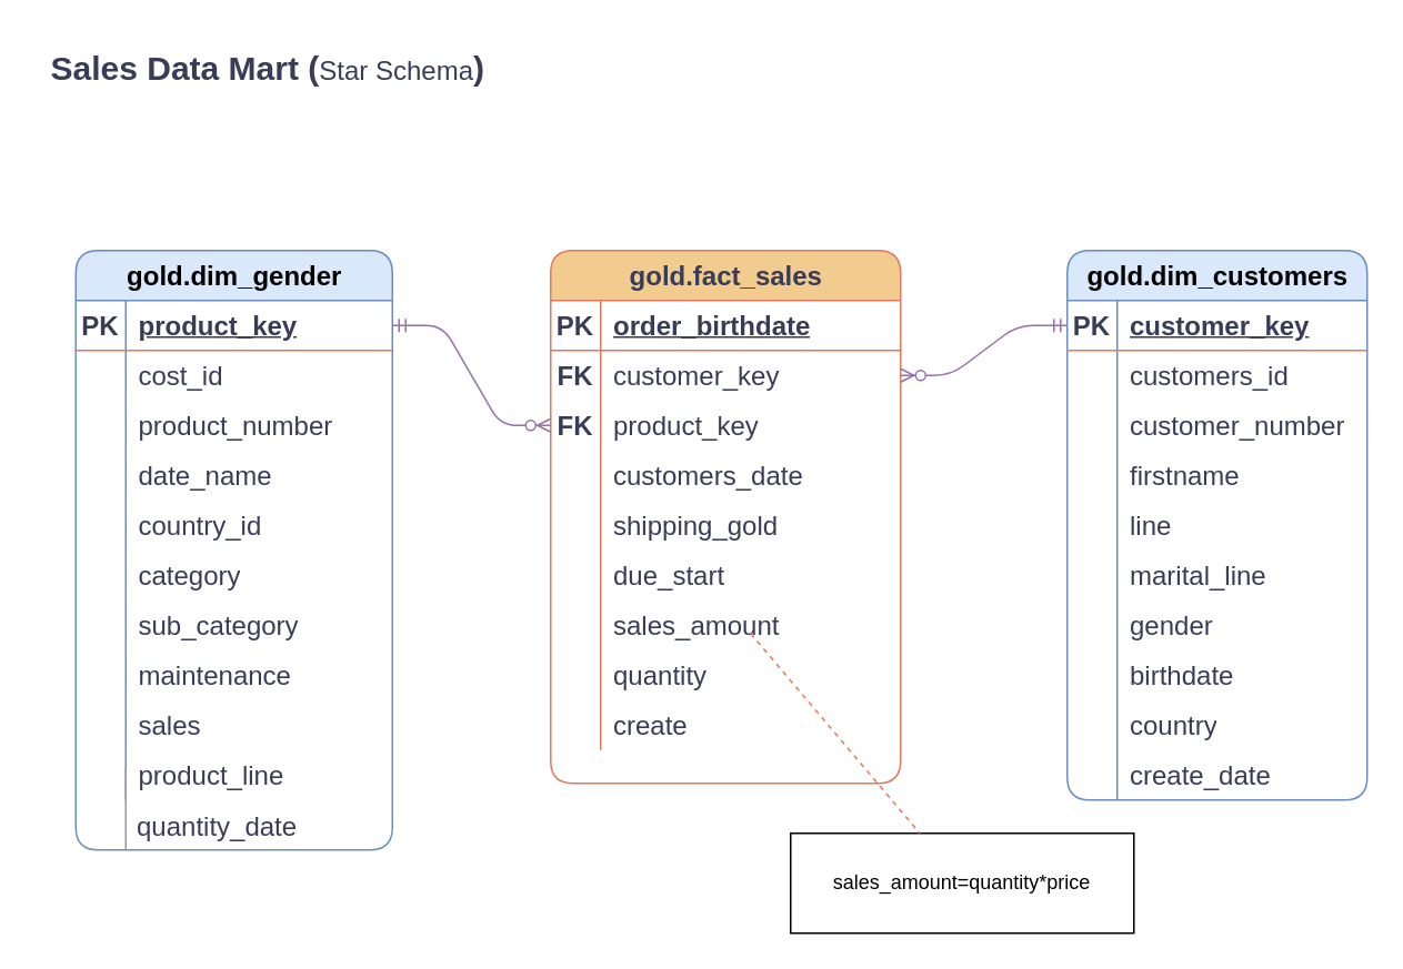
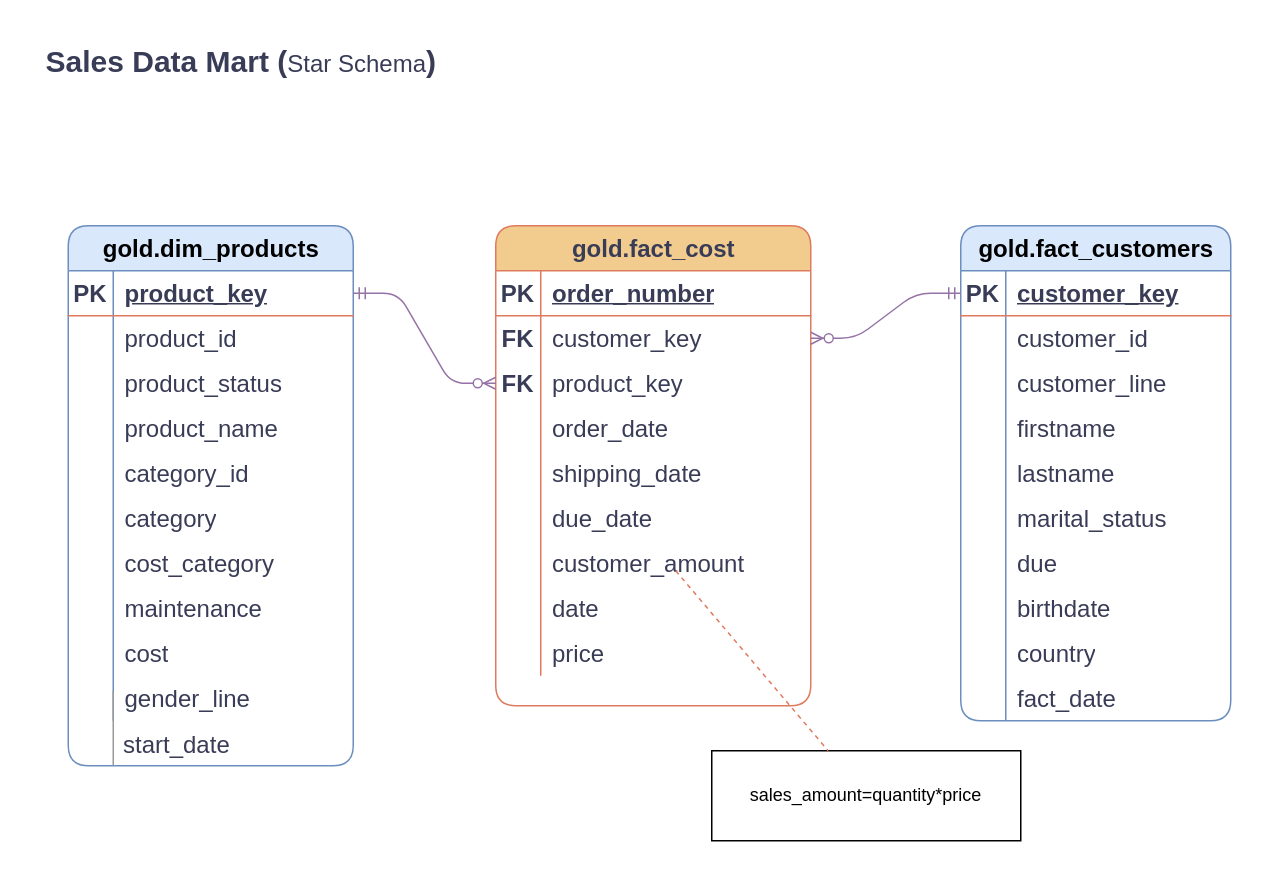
- <mxCell id="62" value="gold.dim_gender" style="shape=table;startSize=30;container=1;collapsible=1;childLayout=tableLayout;fixedRows=1;rowLines=0;fontStyle=1;align=center;resizeLast=1;html=1;rounded=1;strokeColor=#6c8ebf;fillColor=#dae8fc;fontSize=16;" vertex="1" parent="1"><mxGeometry x="45" y="150" width="190" height="360" as="geometry" /></mxCell>
+ <mxCell id="62" value="gold.dim_products" style="shape=table;startSize=30;container=1;collapsible=1;childLayout=tableLayout;fixedRows=1;rowLines=0;fontStyle=1;align=center;resizeLast=1;html=1;rounded=1;strokeColor=#6c8ebf;fillColor=#dae8fc;fontSize=16;" vertex="1" parent="1"><mxGeometry x="45" y="150" width="190" height="360" as="geometry" /></mxCell>
- <mxCell id="3" value="gold.fact_sales" style="shape=table;startSize=30;container=1;collapsible=1;childLayout=tableLayout;fixedRows=1;rowLines=0;fontStyle=1;align=center;resizeLast=1;html=1;labelBackgroundColor=none;fillColor=#F2CC8F;strokeColor=#E07A5F;fontColor=#393C56;rounded=1;fontSize=16;" vertex="1" parent="1"><mxGeometry x="330" y="150" width="210" height="320" as="geometry" /></mxCell>
+ <mxCell id="3" value="gold.fact_cost" style="shape=table;startSize=30;container=1;collapsible=1;childLayout=tableLayout;fixedRows=1;rowLines=0;fontStyle=1;align=center;resizeLast=1;html=1;labelBackgroundColor=none;fillColor=#F2CC8F;strokeColor=#E07A5F;fontColor=#393C56;rounded=1;fontSize=16;" vertex="1" parent="1"><mxGeometry x="330" y="150" width="210" height="320" as="geometry" /></mxCell>
- <mxCell id="31" value="gold.dim_customers" style="shape=table;startSize=30;container=1;collapsible=1;childLayout=tableLayout;fixedRows=1;rowLines=0;fontStyle=1;align=center;resizeLast=1;html=1;rounded=1;strokeColor=#6c8ebf;fillColor=#dae8fc;fontSize=16;" vertex="1" parent="1"><mxGeometry x="640" y="150" width="180" height="330" as="geometry" /></mxCell>
+ <mxCell id="31" value="gold.fact_customers" style="shape=table;startSize=30;container=1;collapsible=1;childLayout=tableLayout;fixedRows=1;rowLines=0;fontStyle=1;align=center;resizeLast=1;html=1;rounded=1;strokeColor=#6c8ebf;fillColor=#dae8fc;fontSize=16;" vertex="1" parent="1"><mxGeometry x="640" y="150" width="180" height="330" as="geometry" /></mxCell>
- <mxCell id="6" value="order_birthdate" style="shape=partialRectangle;connectable=0;fillColor=none;top=0;left=0;bottom=0;right=0;align=left;spacingLeft=6;fontStyle=5;overflow=hidden;whiteSpace=wrap;html=1;labelBackgroundColor=none;strokeColor=#E07A5F;fontColor=#393C56;rounded=1;fontSize=16;" vertex="1" parent="4"><mxGeometry x="30" width="180" height="30" as="geometry"><mxRectangle width="180" height="30" as="alternateBounds" /></mxGeometry></mxCell>
+ <mxCell id="6" value="order_number" style="shape=partialRectangle;connectable=0;fillColor=none;top=0;left=0;bottom=0;right=0;align=left;spacingLeft=6;fontStyle=5;overflow=hidden;whiteSpace=wrap;html=1;labelBackgroundColor=none;strokeColor=#E07A5F;fontColor=#393C56;rounded=1;fontSize=16;" vertex="1" parent="4"><mxGeometry x="30" width="180" height="30" as="geometry"><mxRectangle width="180" height="30" as="alternateBounds" /></mxGeometry></mxCell>
- <mxCell id="68" value="cost_id" style="shape=partialRectangle;connectable=0;fillColor=none;top=0;left=0;bottom=0;right=0;align=left;spacingLeft=6;overflow=hidden;whiteSpace=wrap;html=1;rounded=1;strokeColor=#E07A5F;fontColor=#393C56;fontSize=16;" vertex="1" parent="66"><mxGeometry x="30" width="160" height="30" as="geometry"><mxRectangle width="160" height="30" as="alternateBounds" /></mxGeometry></mxCell>
+ <mxCell id="68" value="product_id" style="shape=partialRectangle;connectable=0;fillColor=none;top=0;left=0;bottom=0;right=0;align=left;spacingLeft=6;overflow=hidden;whiteSpace=wrap;html=1;rounded=1;strokeColor=#E07A5F;fontColor=#393C56;fontSize=16;" vertex="1" parent="66"><mxGeometry x="30" width="160" height="30" as="geometry"><mxRectangle width="160" height="30" as="alternateBounds" /></mxGeometry></mxCell>
- <mxCell id="37" value="customers_id" style="shape=partialRectangle;connectable=0;fillColor=none;top=0;left=0;bottom=0;right=0;align=left;spacingLeft=6;overflow=hidden;whiteSpace=wrap;html=1;rounded=1;strokeColor=#E07A5F;fontColor=#393C56;fontSize=16;" vertex="1" parent="35"><mxGeometry x="30" width="150" height="30" as="geometry"><mxRectangle width="150" height="30" as="alternateBounds" /></mxGeometry></mxCell>
+ <mxCell id="37" value="customer_id" style="shape=partialRectangle;connectable=0;fillColor=none;top=0;left=0;bottom=0;right=0;align=left;spacingLeft=6;overflow=hidden;whiteSpace=wrap;html=1;rounded=1;strokeColor=#E07A5F;fontColor=#393C56;fontSize=16;" vertex="1" parent="35"><mxGeometry x="30" width="150" height="30" as="geometry"><mxRectangle width="150" height="30" as="alternateBounds" /></mxGeometry></mxCell>
- <mxCell id="71" value="product_number" style="shape=partialRectangle;connectable=0;fillColor=none;top=0;left=0;bottom=0;right=0;align=left;spacingLeft=6;overflow=hidden;whiteSpace=wrap;html=1;rounded=1;strokeColor=#E07A5F;fontColor=#393C56;fontSize=16;" vertex="1" parent="69"><mxGeometry x="30" width="160" height="30" as="geometry"><mxRectangle width="160" height="30" as="alternateBounds" /></mxGeometry></mxCell>
+ <mxCell id="71" value="product_status" style="shape=partialRectangle;connectable=0;fillColor=none;top=0;left=0;bottom=0;right=0;align=left;spacingLeft=6;overflow=hidden;whiteSpace=wrap;html=1;rounded=1;strokeColor=#E07A5F;fontColor=#393C56;fontSize=16;" vertex="1" parent="69"><mxGeometry x="30" width="160" height="30" as="geometry"><mxRectangle width="160" height="30" as="alternateBounds" /></mxGeometry></mxCell>
- <mxCell id="40" value="customer_number" style="shape=partialRectangle;connectable=0;fillColor=none;top=0;left=0;bottom=0;right=0;align=left;spacingLeft=6;overflow=hidden;whiteSpace=wrap;html=1;rounded=1;strokeColor=#E07A5F;fontColor=#393C56;fontSize=16;" vertex="1" parent="38"><mxGeometry x="30" width="150" height="30" as="geometry"><mxRectangle width="150" height="30" as="alternateBounds" /></mxGeometry></mxCell>
+ <mxCell id="40" value="customer_line" style="shape=partialRectangle;connectable=0;fillColor=none;top=0;left=0;bottom=0;right=0;align=left;spacingLeft=6;overflow=hidden;whiteSpace=wrap;html=1;rounded=1;strokeColor=#E07A5F;fontColor=#393C56;fontSize=16;" vertex="1" parent="38"><mxGeometry x="30" width="150" height="30" as="geometry"><mxRectangle width="150" height="30" as="alternateBounds" /></mxGeometry></mxCell>
- <mxCell id="74" value="date_name" style="shape=partialRectangle;connectable=0;fillColor=none;top=0;left=0;bottom=0;right=0;align=left;spacingLeft=6;overflow=hidden;whiteSpace=wrap;html=1;rounded=1;strokeColor=#E07A5F;fontColor=#393C56;fontSize=16;" vertex="1" parent="72"><mxGeometry x="30" width="160" height="30" as="geometry"><mxRectangle width="160" height="30" as="alternateBounds" /></mxGeometry></mxCell>
+ <mxCell id="74" value="product_name" style="shape=partialRectangle;connectable=0;fillColor=none;top=0;left=0;bottom=0;right=0;align=left;spacingLeft=6;overflow=hidden;whiteSpace=wrap;html=1;rounded=1;strokeColor=#E07A5F;fontColor=#393C56;fontSize=16;" vertex="1" parent="72"><mxGeometry x="30" width="160" height="30" as="geometry"><mxRectangle width="160" height="30" as="alternateBounds" /></mxGeometry></mxCell>
- <mxCell id="15" value="customers_date" style="shape=partialRectangle;connectable=0;fillColor=none;top=0;left=0;bottom=0;right=0;align=left;spacingLeft=6;overflow=hidden;whiteSpace=wrap;html=1;labelBackgroundColor=none;strokeColor=#E07A5F;fontColor=#393C56;rounded=1;fontSize=16;" vertex="1" parent="13"><mxGeometry x="30" width="180" height="30" as="geometry"><mxRectangle width="180" height="30" as="alternateBounds" /></mxGeometry></mxCell>
+ <mxCell id="15" value="order_date" style="shape=partialRectangle;connectable=0;fillColor=none;top=0;left=0;bottom=0;right=0;align=left;spacingLeft=6;overflow=hidden;whiteSpace=wrap;html=1;labelBackgroundColor=none;strokeColor=#E07A5F;fontColor=#393C56;rounded=1;fontSize=16;" vertex="1" parent="13"><mxGeometry x="30" width="180" height="30" as="geometry"><mxRectangle width="180" height="30" as="alternateBounds" /></mxGeometry></mxCell>
- <mxCell id="77" value="country_id" style="shape=partialRectangle;connectable=0;fillColor=none;top=0;left=0;bottom=0;right=0;align=left;spacingLeft=6;overflow=hidden;whiteSpace=wrap;html=1;rounded=1;strokeColor=#E07A5F;fontColor=#393C56;fontSize=16;" vertex="1" parent="75"><mxGeometry x="30" width="160" height="30" as="geometry"><mxRectangle width="160" height="30" as="alternateBounds" /></mxGeometry></mxCell>
+ <mxCell id="77" value="category_id" style="shape=partialRectangle;connectable=0;fillColor=none;top=0;left=0;bottom=0;right=0;align=left;spacingLeft=6;overflow=hidden;whiteSpace=wrap;html=1;rounded=1;strokeColor=#E07A5F;fontColor=#393C56;fontSize=16;" vertex="1" parent="75"><mxGeometry x="30" width="160" height="30" as="geometry"><mxRectangle width="160" height="30" as="alternateBounds" /></mxGeometry></mxCell>
- <mxCell id="18" value="shipping_gold" style="shape=partialRectangle;connectable=0;fillColor=none;top=0;left=0;bottom=0;right=0;align=left;spacingLeft=6;overflow=hidden;whiteSpace=wrap;html=1;labelBackgroundColor=none;strokeColor=#E07A5F;fontColor=#393C56;rounded=1;fontSize=16;" vertex="1" parent="16"><mxGeometry x="30" width="180" height="30" as="geometry"><mxRectangle width="180" height="30" as="alternateBounds" /></mxGeometry></mxCell>
+ <mxCell id="18" value="shipping_date" style="shape=partialRectangle;connectable=0;fillColor=none;top=0;left=0;bottom=0;right=0;align=left;spacingLeft=6;overflow=hidden;whiteSpace=wrap;html=1;labelBackgroundColor=none;strokeColor=#E07A5F;fontColor=#393C56;rounded=1;fontSize=16;" vertex="1" parent="16"><mxGeometry x="30" width="180" height="30" as="geometry"><mxRectangle width="180" height="30" as="alternateBounds" /></mxGeometry></mxCell>
- <mxCell id="46" value="line" style="shape=partialRectangle;connectable=0;fillColor=none;top=0;left=0;bottom=0;right=0;align=left;spacingLeft=6;overflow=hidden;whiteSpace=wrap;html=1;rounded=1;strokeColor=#E07A5F;fontColor=#393C56;fontSize=16;" vertex="1" parent="44"><mxGeometry x="30" width="150" height="30" as="geometry"><mxRectangle width="150" height="30" as="alternateBounds" /></mxGeometry></mxCell>
+ <mxCell id="46" value="lastname" style="shape=partialRectangle;connectable=0;fillColor=none;top=0;left=0;bottom=0;right=0;align=left;spacingLeft=6;overflow=hidden;whiteSpace=wrap;html=1;rounded=1;strokeColor=#E07A5F;fontColor=#393C56;fontSize=16;" vertex="1" parent="44"><mxGeometry x="30" width="150" height="30" as="geometry"><mxRectangle width="150" height="30" as="alternateBounds" /></mxGeometry></mxCell>
- <mxCell id="21" value="due_start" style="shape=partialRectangle;connectable=0;fillColor=none;top=0;left=0;bottom=0;right=0;align=left;spacingLeft=6;overflow=hidden;whiteSpace=wrap;html=1;labelBackgroundColor=none;strokeColor=#E07A5F;fontColor=#393C56;rounded=1;fontSize=16;" vertex="1" parent="19"><mxGeometry x="30" width="180" height="30" as="geometry"><mxRectangle width="180" height="30" as="alternateBounds" /></mxGeometry></mxCell>
+ <mxCell id="21" value="due_date" style="shape=partialRectangle;connectable=0;fillColor=none;top=0;left=0;bottom=0;right=0;align=left;spacingLeft=6;overflow=hidden;whiteSpace=wrap;html=1;labelBackgroundColor=none;strokeColor=#E07A5F;fontColor=#393C56;rounded=1;fontSize=16;" vertex="1" parent="19"><mxGeometry x="30" width="180" height="30" as="geometry"><mxRectangle width="180" height="30" as="alternateBounds" /></mxGeometry></mxCell>
- <mxCell id="49" value="marital_line" style="shape=partialRectangle;connectable=0;fillColor=none;top=0;left=0;bottom=0;right=0;align=left;spacingLeft=6;overflow=hidden;whiteSpace=wrap;html=1;rounded=1;strokeColor=#E07A5F;fontColor=#393C56;fontSize=16;" vertex="1" parent="47"><mxGeometry x="30" width="150" height="30" as="geometry"><mxRectangle width="150" height="30" as="alternateBounds" /></mxGeometry></mxCell>
+ <mxCell id="49" value="marital_status" style="shape=partialRectangle;connectable=0;fillColor=none;top=0;left=0;bottom=0;right=0;align=left;spacingLeft=6;overflow=hidden;whiteSpace=wrap;html=1;rounded=1;strokeColor=#E07A5F;fontColor=#393C56;fontSize=16;" vertex="1" parent="47"><mxGeometry x="30" width="150" height="30" as="geometry"><mxRectangle width="150" height="30" as="alternateBounds" /></mxGeometry></mxCell>
- <mxCell id="83" value="sub_category" style="shape=partialRectangle;connectable=0;fillColor=none;top=0;left=0;bottom=0;right=0;align=left;spacingLeft=6;overflow=hidden;whiteSpace=wrap;html=1;rounded=1;strokeColor=#E07A5F;fontColor=#393C56;fontSize=16;" vertex="1" parent="81"><mxGeometry x="30" width="160" height="30" as="geometry"><mxRectangle width="160" height="30" as="alternateBounds" /></mxGeometry></mxCell>
+ <mxCell id="83" value="cost_category" style="shape=partialRectangle;connectable=0;fillColor=none;top=0;left=0;bottom=0;right=0;align=left;spacingLeft=6;overflow=hidden;whiteSpace=wrap;html=1;rounded=1;strokeColor=#E07A5F;fontColor=#393C56;fontSize=16;" vertex="1" parent="81"><mxGeometry x="30" width="160" height="30" as="geometry"><mxRectangle width="160" height="30" as="alternateBounds" /></mxGeometry></mxCell>
- <mxCell id="24" value="sales_amount" style="shape=partialRectangle;connectable=0;fillColor=none;top=0;left=0;bottom=0;right=0;align=left;spacingLeft=6;overflow=hidden;whiteSpace=wrap;html=1;labelBackgroundColor=none;strokeColor=#E07A5F;fontColor=#393C56;rounded=1;fontSize=16;" vertex="1" parent="22"><mxGeometry x="30" width="180" height="30" as="geometry"><mxRectangle width="180" height="30" as="alternateBounds" /></mxGeometry></mxCell>
+ <mxCell id="24" value="customer_amount" style="shape=partialRectangle;connectable=0;fillColor=none;top=0;left=0;bottom=0;right=0;align=left;spacingLeft=6;overflow=hidden;whiteSpace=wrap;html=1;labelBackgroundColor=none;strokeColor=#E07A5F;fontColor=#393C56;rounded=1;fontSize=16;" vertex="1" parent="22"><mxGeometry x="30" width="180" height="30" as="geometry"><mxRectangle width="180" height="30" as="alternateBounds" /></mxGeometry></mxCell>
- <mxCell id="52" value="gender" style="shape=partialRectangle;connectable=0;fillColor=none;top=0;left=0;bottom=0;right=0;align=left;spacingLeft=6;overflow=hidden;whiteSpace=wrap;html=1;rounded=1;strokeColor=#E07A5F;fontColor=#393C56;fontSize=16;" vertex="1" parent="50"><mxGeometry x="30" width="150" height="30" as="geometry"><mxRectangle width="150" height="30" as="alternateBounds" /></mxGeometry></mxCell>
+ <mxCell id="52" value="due" style="shape=partialRectangle;connectable=0;fillColor=none;top=0;left=0;bottom=0;right=0;align=left;spacingLeft=6;overflow=hidden;whiteSpace=wrap;html=1;rounded=1;strokeColor=#E07A5F;fontColor=#393C56;fontSize=16;" vertex="1" parent="50"><mxGeometry x="30" width="150" height="30" as="geometry"><mxRectangle width="150" height="30" as="alternateBounds" /></mxGeometry></mxCell>
- <mxCell id="27" value="quantity" style="shape=partialRectangle;connectable=0;fillColor=none;top=0;left=0;bottom=0;right=0;align=left;spacingLeft=6;overflow=hidden;whiteSpace=wrap;html=1;labelBackgroundColor=none;strokeColor=#E07A5F;fontColor=#393C56;rounded=1;fontSize=16;" vertex="1" parent="25"><mxGeometry x="30" width="180" height="30" as="geometry"><mxRectangle width="180" height="30" as="alternateBounds" /></mxGeometry></mxCell>
+ <mxCell id="27" value="date" style="shape=partialRectangle;connectable=0;fillColor=none;top=0;left=0;bottom=0;right=0;align=left;spacingLeft=6;overflow=hidden;whiteSpace=wrap;html=1;labelBackgroundColor=none;strokeColor=#E07A5F;fontColor=#393C56;rounded=1;fontSize=16;" vertex="1" parent="25"><mxGeometry x="30" width="180" height="30" as="geometry"><mxRectangle width="180" height="30" as="alternateBounds" /></mxGeometry></mxCell>
- <mxCell id="89" value="sales" style="shape=partialRectangle;connectable=0;fillColor=none;top=0;left=0;bottom=0;right=0;align=left;spacingLeft=6;overflow=hidden;whiteSpace=wrap;html=1;rounded=1;strokeColor=#E07A5F;fontColor=#393C56;fontSize=16;" vertex="1" parent="87"><mxGeometry x="30" width="160" height="30" as="geometry"><mxRectangle width="160" height="30" as="alternateBounds" /></mxGeometry></mxCell>
+ <mxCell id="89" value="cost" style="shape=partialRectangle;connectable=0;fillColor=none;top=0;left=0;bottom=0;right=0;align=left;spacingLeft=6;overflow=hidden;whiteSpace=wrap;html=1;rounded=1;strokeColor=#E07A5F;fontColor=#393C56;fontSize=16;" vertex="1" parent="87"><mxGeometry x="30" width="160" height="30" as="geometry"><mxRectangle width="160" height="30" as="alternateBounds" /></mxGeometry></mxCell>
- <mxCell id="30" value="create" style="shape=partialRectangle;connectable=0;fillColor=none;top=0;left=0;bottom=0;right=0;align=left;spacingLeft=6;overflow=hidden;whiteSpace=wrap;html=1;labelBackgroundColor=none;strokeColor=#E07A5F;fontColor=#393C56;rounded=1;fontSize=16;" vertex="1" parent="28"><mxGeometry x="30" width="180" height="30" as="geometry"><mxRectangle width="180" height="30" as="alternateBounds" /></mxGeometry></mxCell>
+ <mxCell id="30" value="price" style="shape=partialRectangle;connectable=0;fillColor=none;top=0;left=0;bottom=0;right=0;align=left;spacingLeft=6;overflow=hidden;whiteSpace=wrap;html=1;labelBackgroundColor=none;strokeColor=#E07A5F;fontColor=#393C56;rounded=1;fontSize=16;" vertex="1" parent="28"><mxGeometry x="30" width="180" height="30" as="geometry"><mxRectangle width="180" height="30" as="alternateBounds" /></mxGeometry></mxCell>
- <mxCell id="92" value="product_line" style="shape=partialRectangle;connectable=0;fillColor=none;top=0;left=0;bottom=0;right=0;align=left;spacingLeft=6;overflow=hidden;whiteSpace=wrap;html=1;rounded=1;strokeColor=#E07A5F;fontColor=#393C56;fontSize=16;" vertex="1" parent="90"><mxGeometry x="30" width="160" height="30" as="geometry"><mxRectangle width="160" height="30" as="alternateBounds" /></mxGeometry></mxCell>
+ <mxCell id="92" value="gender_line" style="shape=partialRectangle;connectable=0;fillColor=none;top=0;left=0;bottom=0;right=0;align=left;spacingLeft=6;overflow=hidden;whiteSpace=wrap;html=1;rounded=1;strokeColor=#E07A5F;fontColor=#393C56;fontSize=16;" vertex="1" parent="90"><mxGeometry x="30" width="160" height="30" as="geometry"><mxRectangle width="160" height="30" as="alternateBounds" /></mxGeometry></mxCell>
- <mxCell id="61" value="create_date" style="shape=partialRectangle;connectable=0;fillColor=none;top=0;left=0;bottom=0;right=0;align=left;spacingLeft=6;overflow=hidden;whiteSpace=wrap;html=1;rounded=1;strokeColor=#E07A5F;fontColor=#393C56;fontSize=16;" vertex="1" parent="59"><mxGeometry x="30" width="150" height="30" as="geometry"><mxRectangle width="150" height="30" as="alternateBounds" /></mxGeometry></mxCell>
+ <mxCell id="61" value="fact_date" style="shape=partialRectangle;connectable=0;fillColor=none;top=0;left=0;bottom=0;right=0;align=left;spacingLeft=6;overflow=hidden;whiteSpace=wrap;html=1;rounded=1;strokeColor=#E07A5F;fontColor=#393C56;fontSize=16;" vertex="1" parent="59"><mxGeometry x="30" width="150" height="30" as="geometry"><mxRectangle width="150" height="30" as="alternateBounds" /></mxGeometry></mxCell>
- <mxCell id="93" value="&lt;span style=&quot;font-size: 16px;&quot;&gt;quantity_date&lt;/span&gt;&lt;div&gt;&lt;span style=&quot;font-size: 16px;&quot;&gt;&lt;br&gt;&lt;/span&gt;&lt;/div&gt;" style="text;whiteSpace=wrap;html=1;fontColor=#393C56;" vertex="1" parent="1"><mxGeometry x="80" y="480" width="140" height="40" as="geometry" /></mxCell>
+ <mxCell id="93" value="&lt;span style=&quot;font-size: 16px;&quot;&gt;start_date&lt;/span&gt;&lt;div&gt;&lt;span style=&quot;font-size: 16px;&quot;&gt;&lt;br&gt;&lt;/span&gt;&lt;/div&gt;" style="text;whiteSpace=wrap;html=1;fontColor=#393C56;" vertex="1" parent="1"><mxGeometry x="80" y="480" width="140" height="40" as="geometry" /></mxCell>
